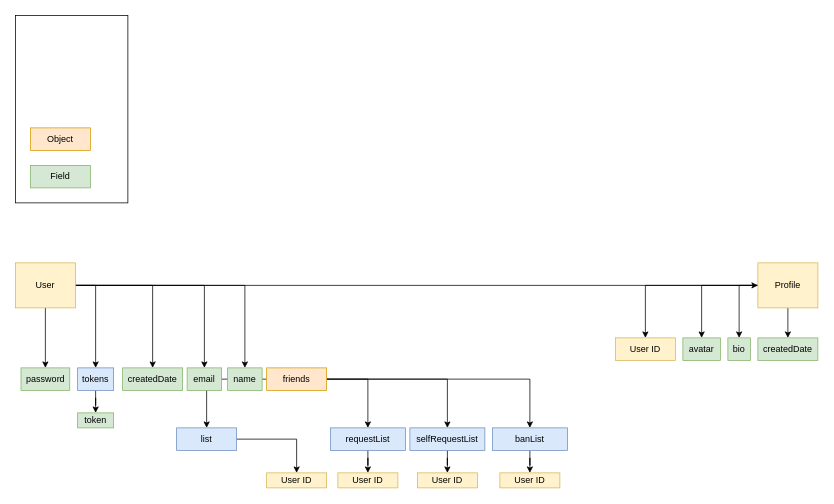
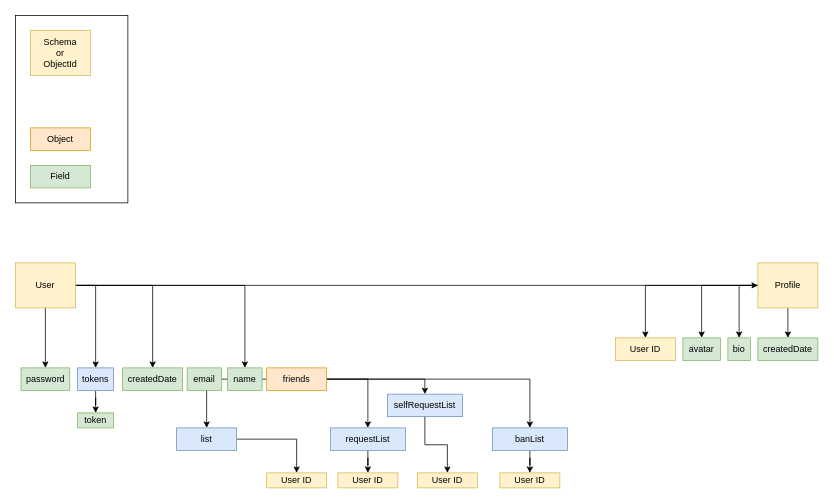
+ <mxCell id="37" value="Schema&lt;br&gt;or&lt;br&gt;ObjectId" style="rounded=0;whiteSpace=wrap;html=1;fillColor=#fff2cc;strokeColor=#d6b656;" parent="1" vertex="1"><mxGeometry x="40" y="40" width="80" height="60" as="geometry" /></mxCell>
- <mxCell id="6" style="edgeStyle=orthogonalEdgeStyle;rounded=0;orthogonalLoop=1;jettySize=auto;html=1;entryX=0.5;entryY=0;entryDx=0;entryDy=0;" parent="1" source="9" target="22" edge="1"><mxGeometry relative="1" as="geometry" /></mxCell>
- <mxCell id="40" value="selfRequestList" style="rounded=0;whiteSpace=wrap;html=1;fillColor=#dae8fc;strokeColor=#6c8ebf;" vertex="1" parent="1"><mxGeometry x="546" y="570" width="100" height="30" as="geometry" /></mxCell>
+ <mxCell id="40" value="selfRequestList" style="rounded=0;whiteSpace=wrap;html=1;fillColor=#dae8fc;strokeColor=#6c8ebf;" vertex="1" parent="1"><mxGeometry x="516" y="525" width="100" height="30" as="geometry" /></mxCell>
